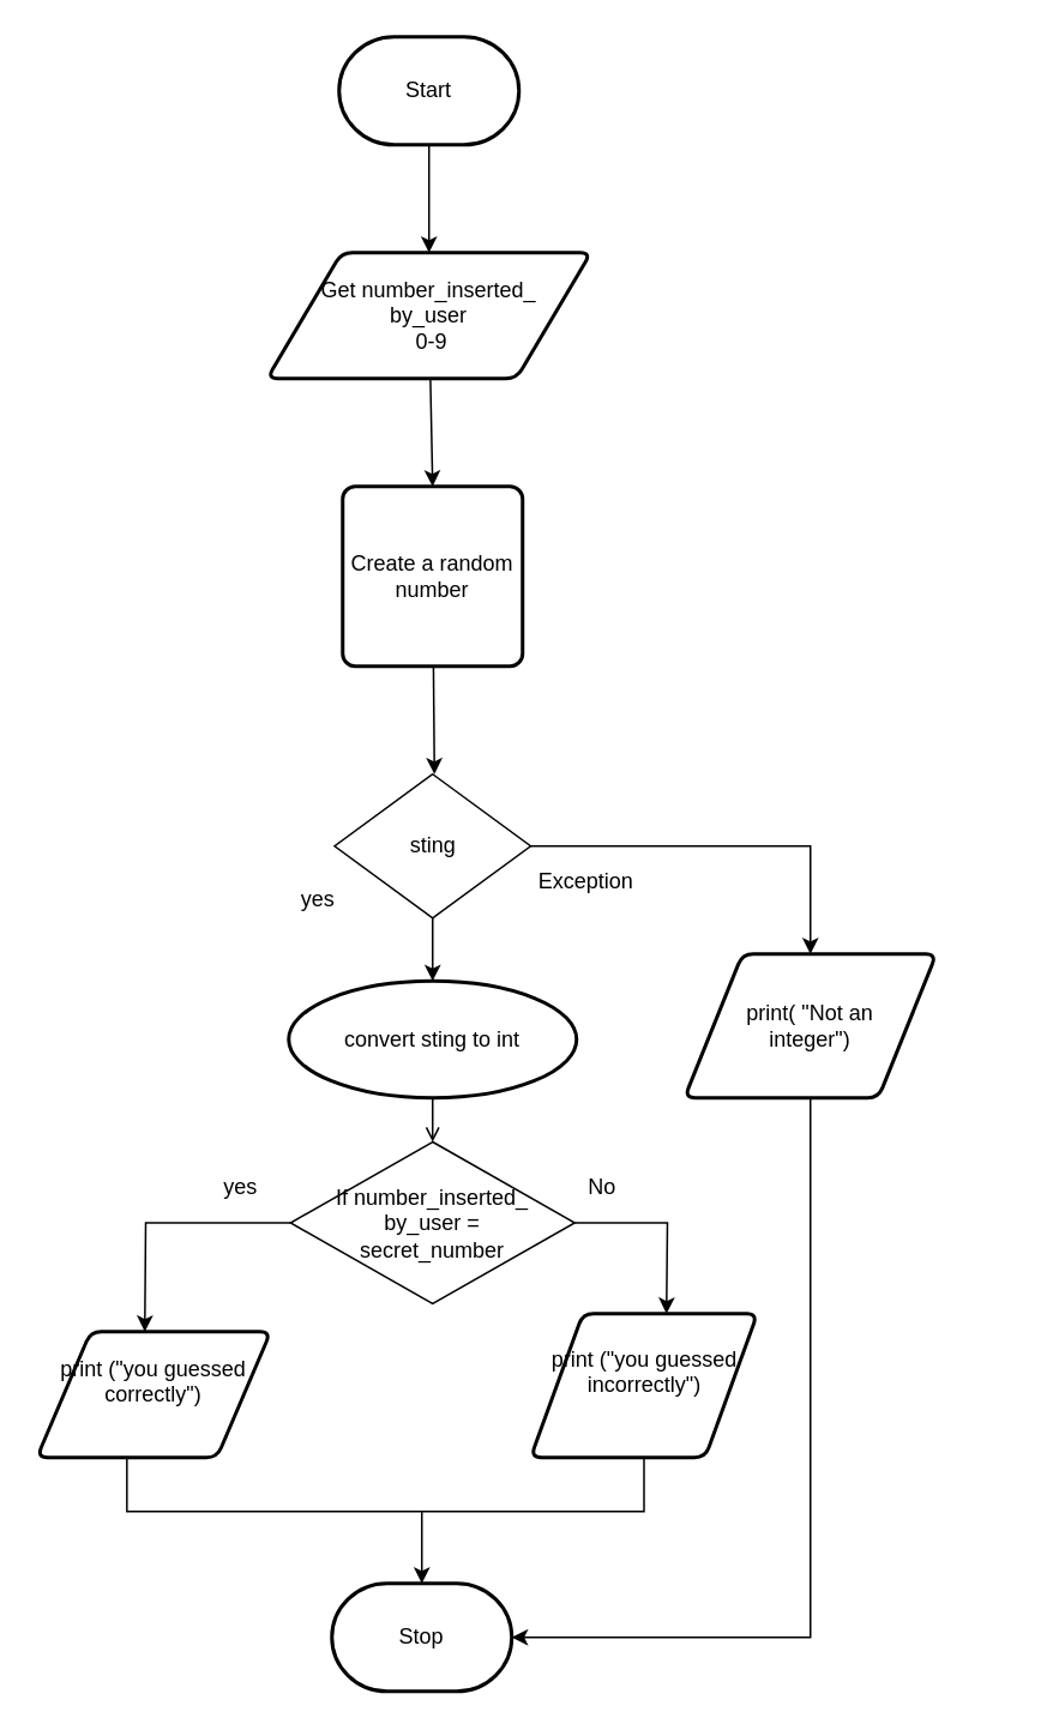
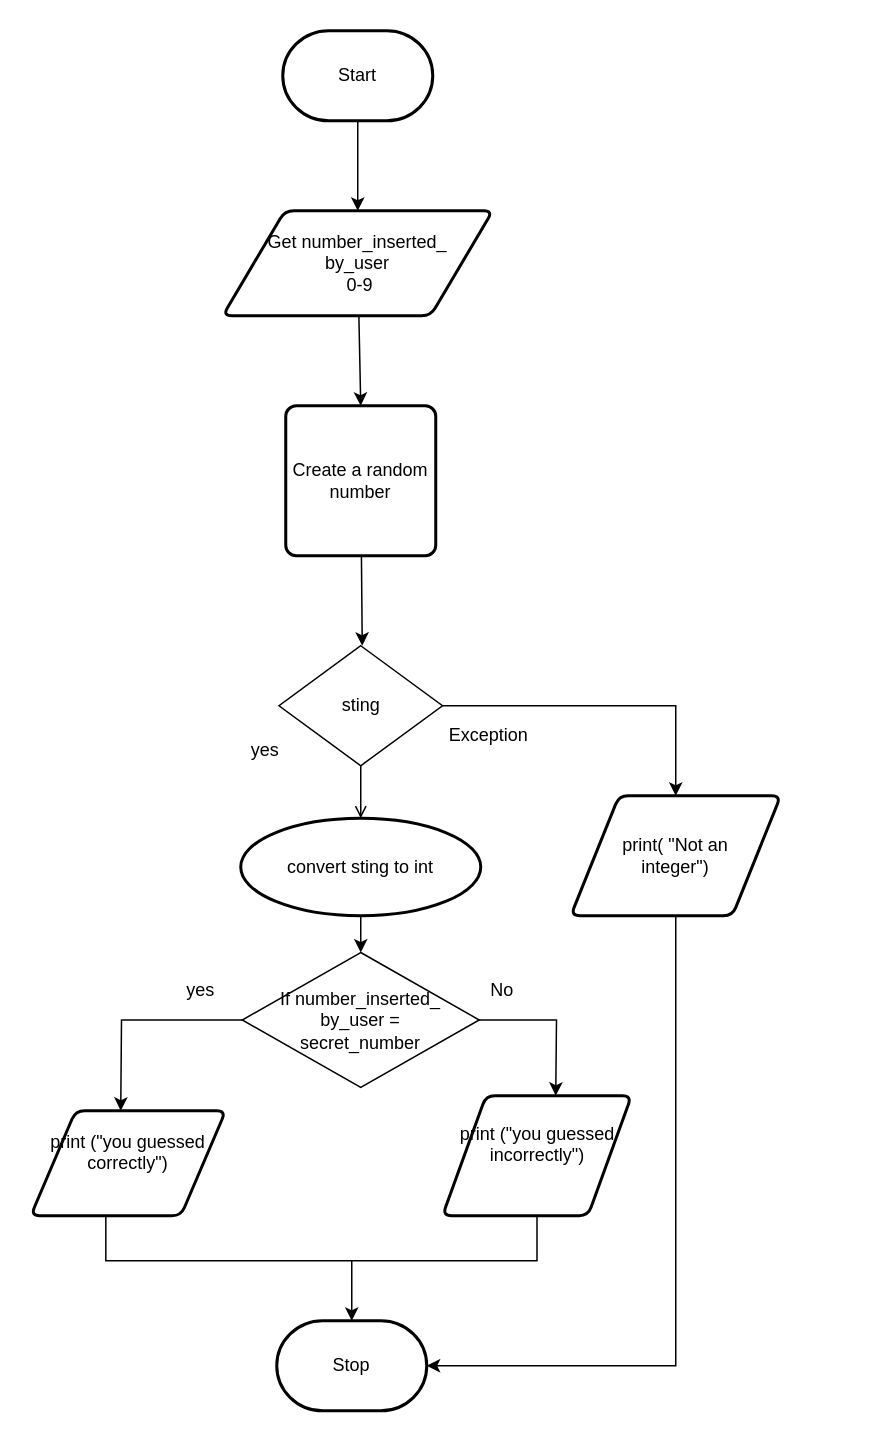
- <mxCell id="12" style="edgeStyle=none;html=1;entryX=0.5;entryY=0;entryDx=0;entryDy=0;" edge="1" parent="1" source="14" target="23"><mxGeometry relative="1" as="geometry"><mxPoint x="240" y="540" as="targetPoint" /></mxGeometry></mxCell>
+ <mxCell id="12" style="edgeStyle=none;html=1;entryX=0.5;entryY=0;entryDx=0;entryDy=0;endArrow=open;" edge="1" parent="1" source="14" target="23"><mxGeometry relative="1" as="geometry"><mxPoint x="240" y="540" as="targetPoint" /></mxGeometry></mxCell>
- <mxCell id="22" style="edgeStyle=orthogonalEdgeStyle;rounded=0;html=1;endArrow=open;" edge="1" parent="1" source="23" target="17"><mxGeometry relative="1" as="geometry"><Array as="points"><mxPoint x="239" y="670" /><mxPoint x="239" y="670" /></Array></mxGeometry></mxCell>
+ <mxCell id="22" style="edgeStyle=orthogonalEdgeStyle;rounded=0;html=1;" edge="1" parent="1" source="23" target="17"><mxGeometry relative="1" as="geometry"><Array as="points"><mxPoint x="239" y="670" /><mxPoint x="239" y="670" /></Array></mxGeometry></mxCell>
